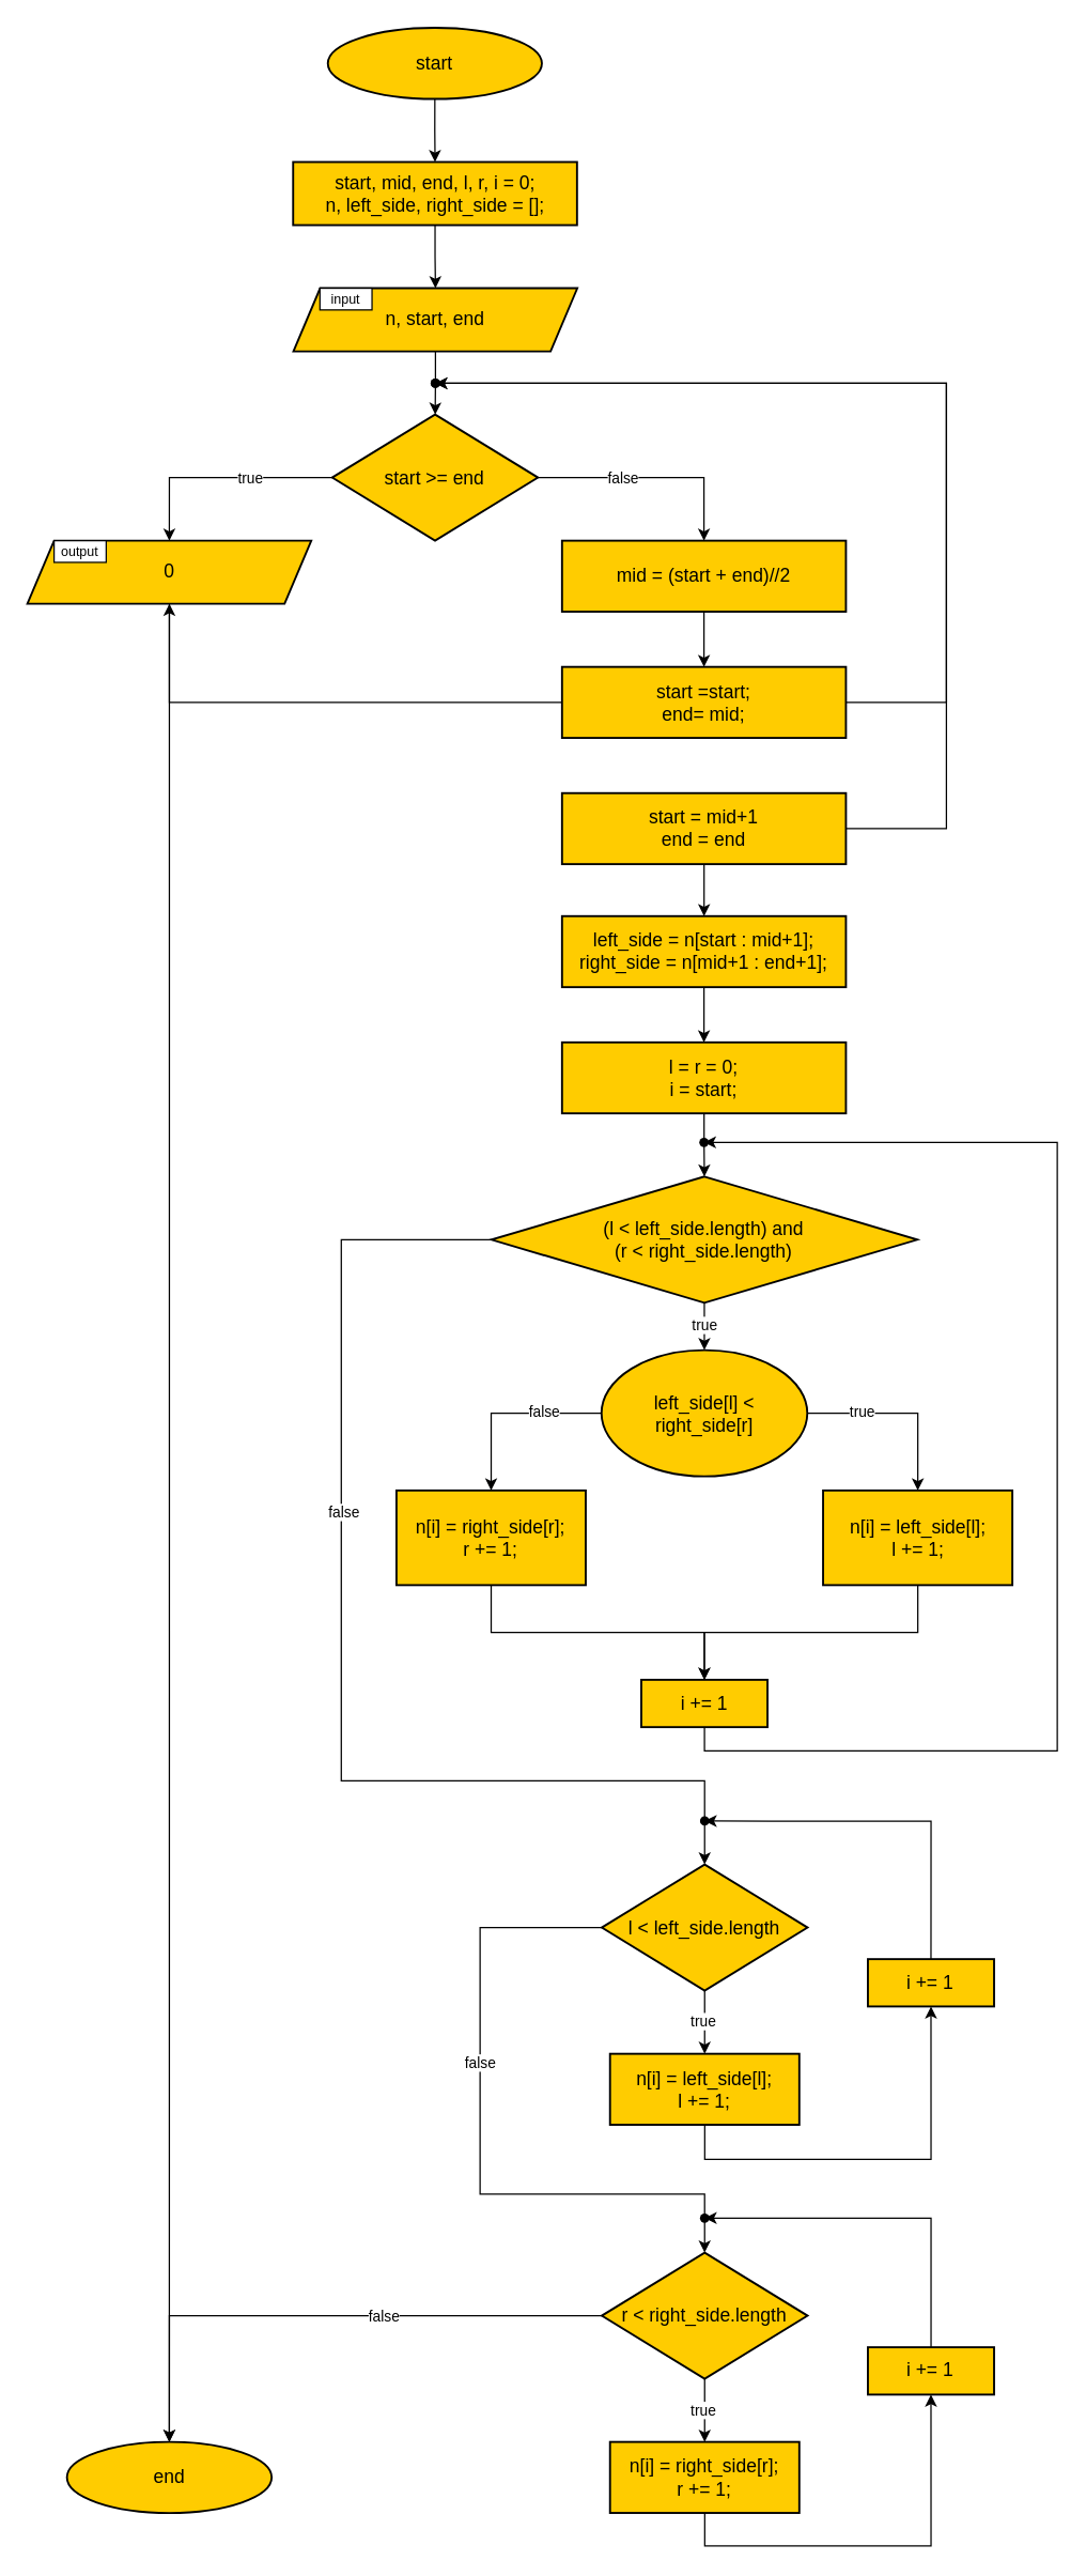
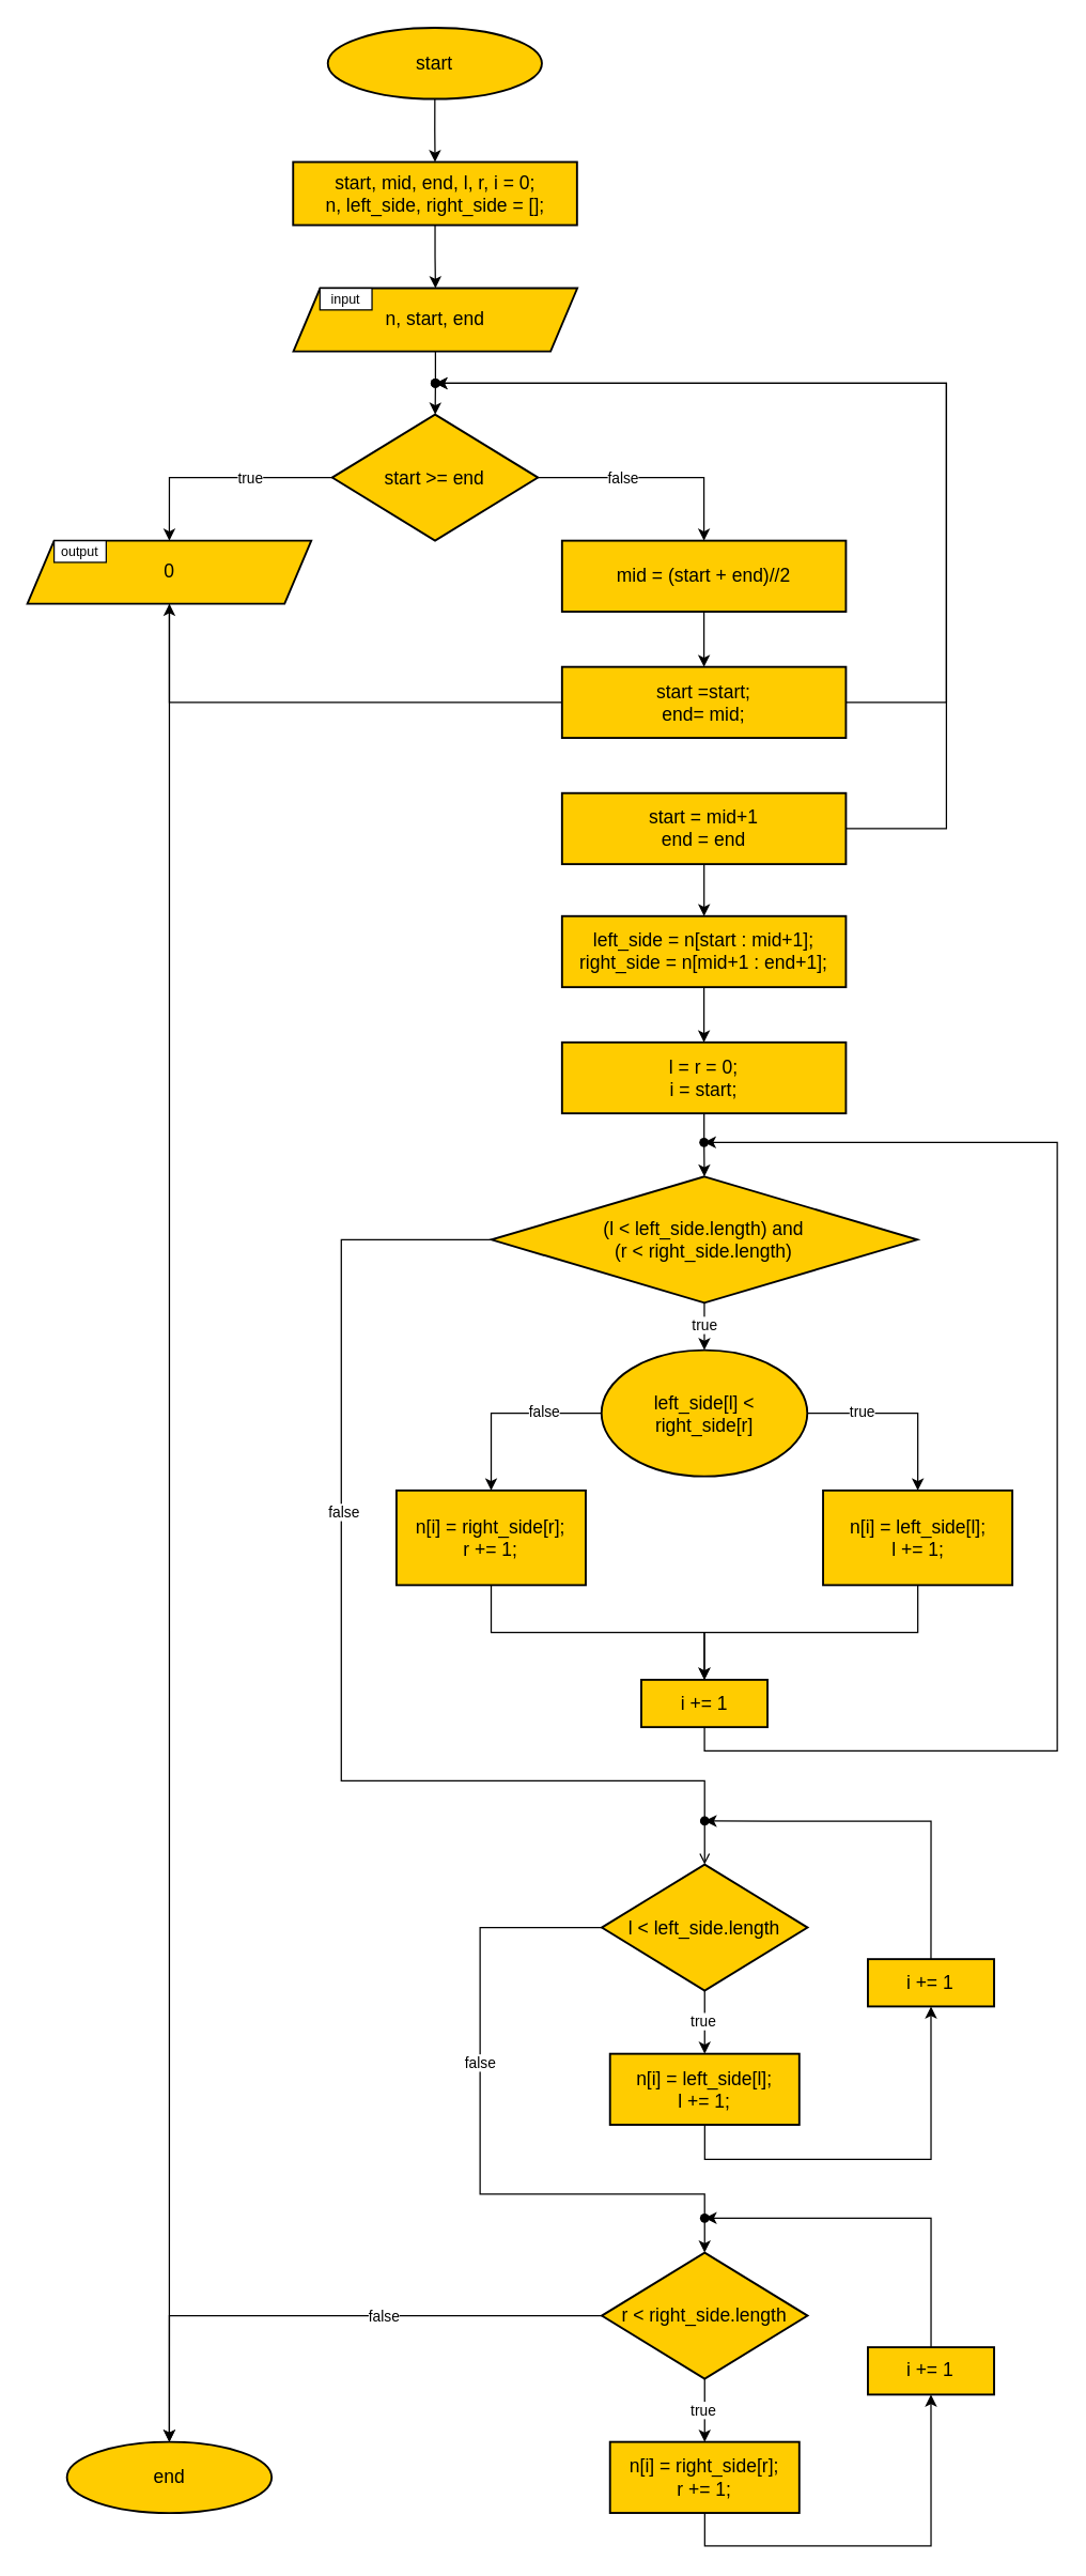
- <mxCell id="37" value="" style="edgeStyle=orthogonalEdgeStyle;rounded=0;orthogonalLoop=1;jettySize=auto;html=1;entryX=0.5;entryY=0;entryDx=0;entryDy=0;" parent="1" source="21" target="36" edge="1"><mxGeometry relative="1" as="geometry"><mxPoint x="284.49" y="1900.905" as="targetPoint" /><Array as="points"><mxPoint x="254.972" y="926.826" /><mxPoint x="254.972" y="1331.807" /><mxPoint x="526.534" y="1331.807" /></Array></mxGeometry></mxCell>
+ <mxCell id="37" value="" style="edgeStyle=orthogonalEdgeStyle;rounded=0;orthogonalLoop=1;jettySize=auto;html=1;entryX=0.5;entryY=0;entryDx=0;entryDy=0;endArrow=open;" parent="1" source="21" target="36" edge="1"><mxGeometry relative="1" as="geometry"><mxPoint x="284.49" y="1900.905" as="targetPoint" /><Array as="points"><mxPoint x="254.972" y="926.826" /><mxPoint x="254.972" y="1331.807" /><mxPoint x="526.534" y="1331.807" /></Array></mxGeometry></mxCell>
